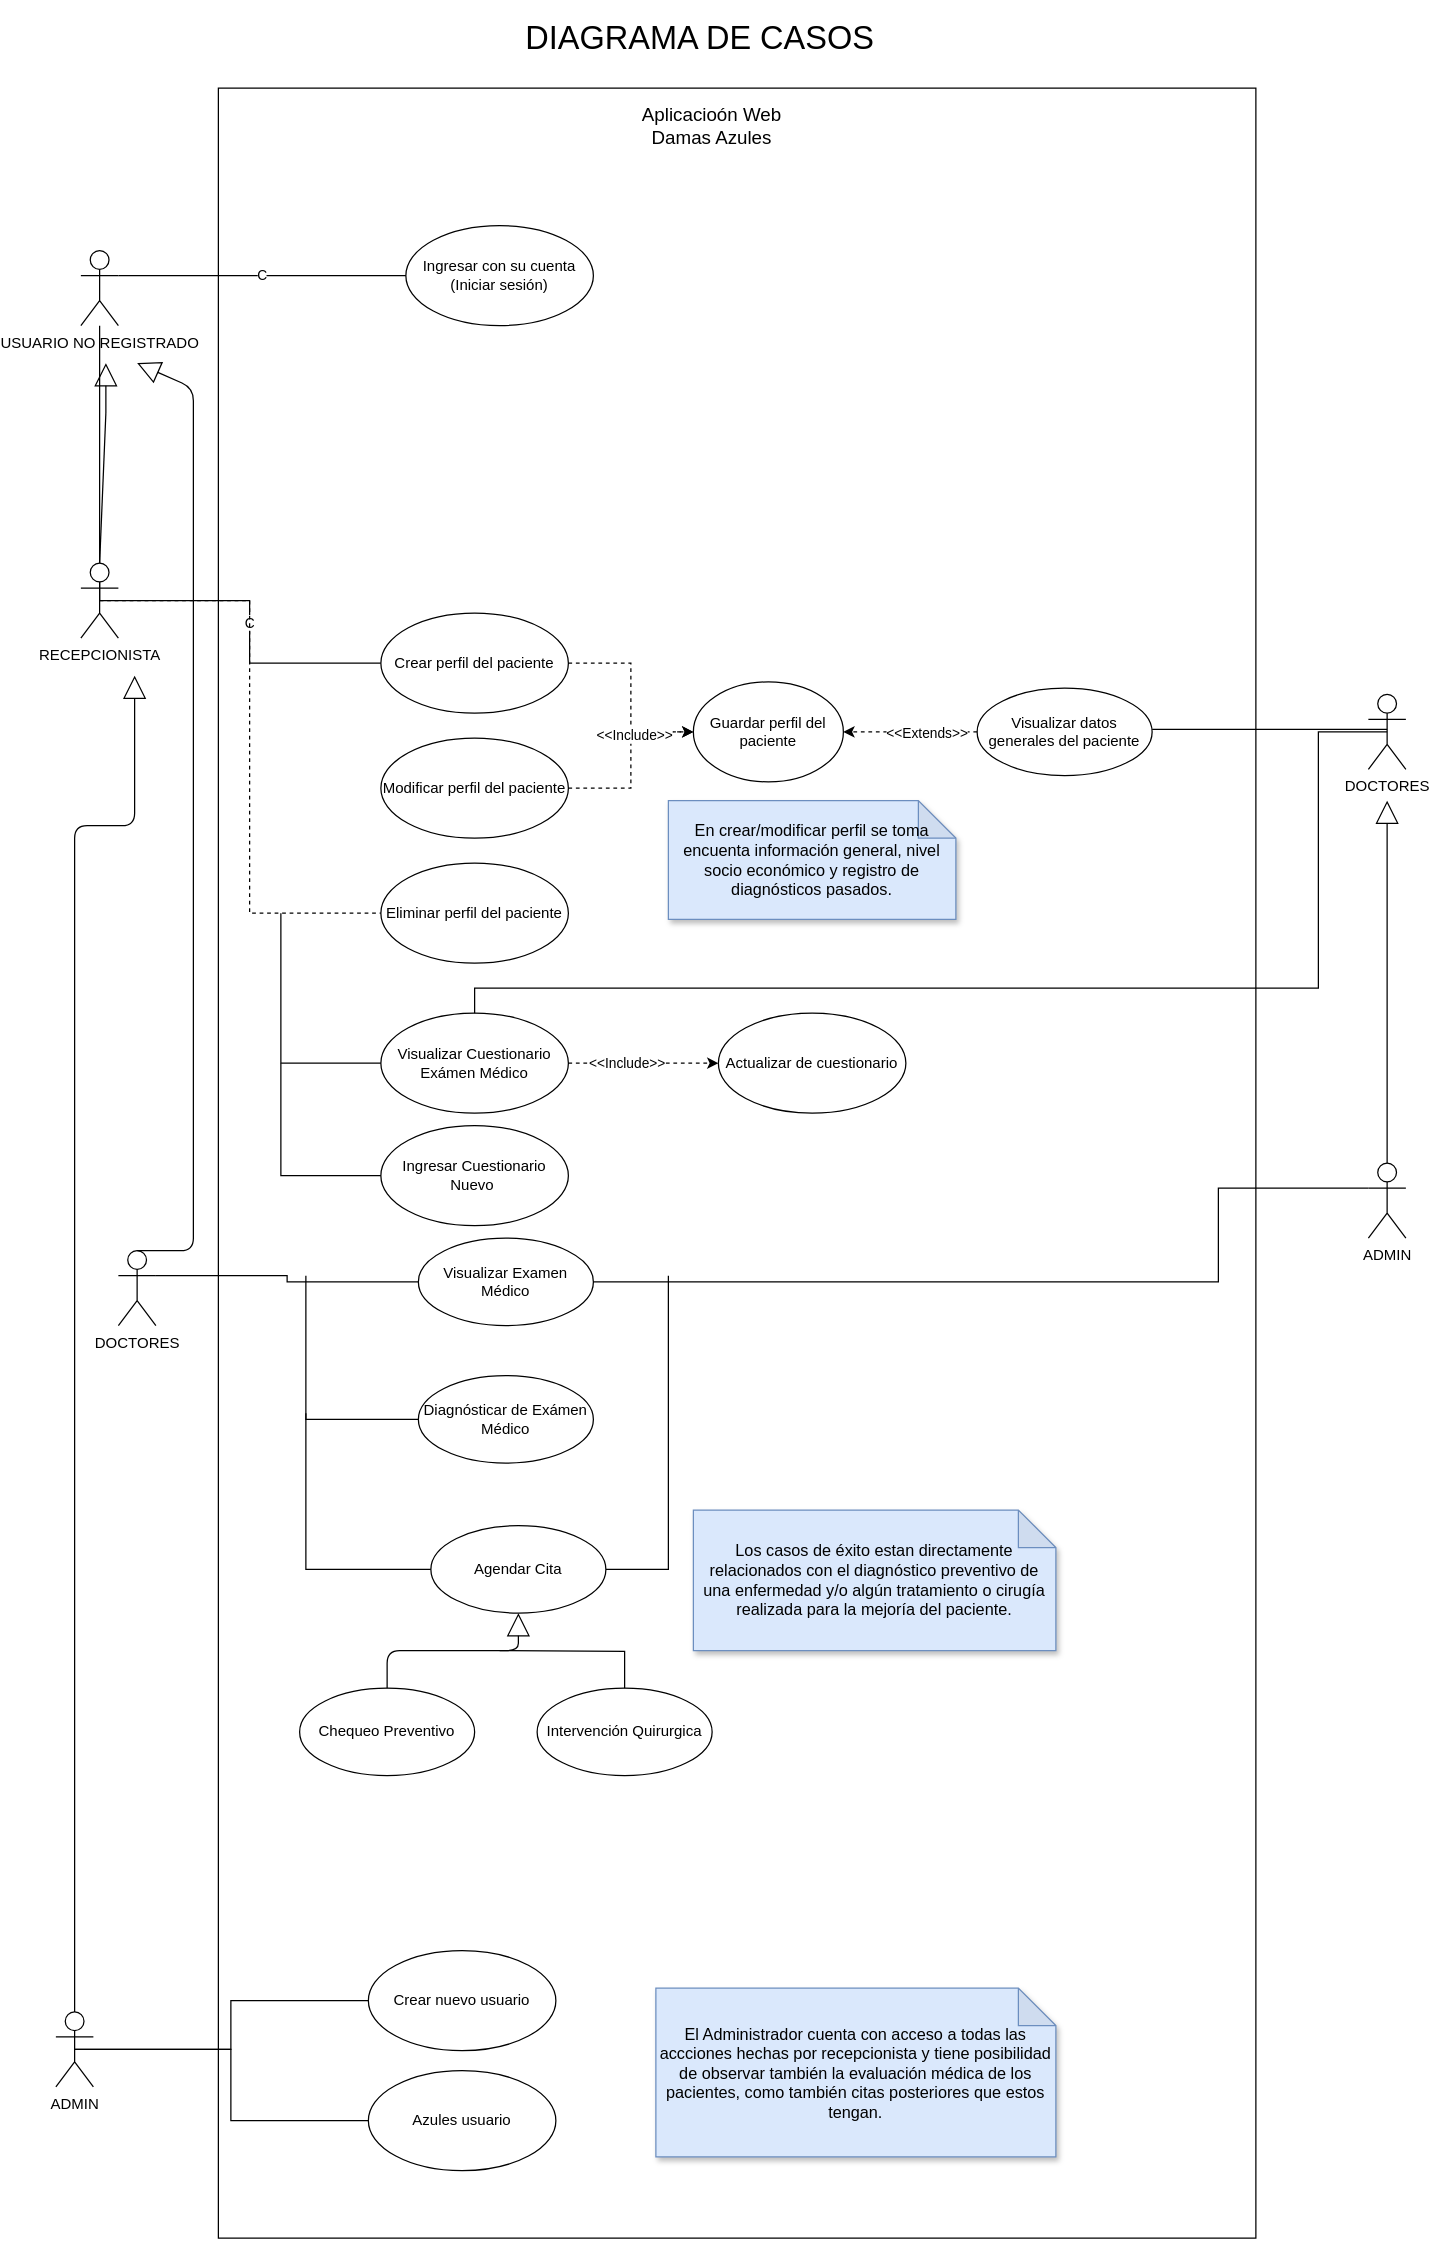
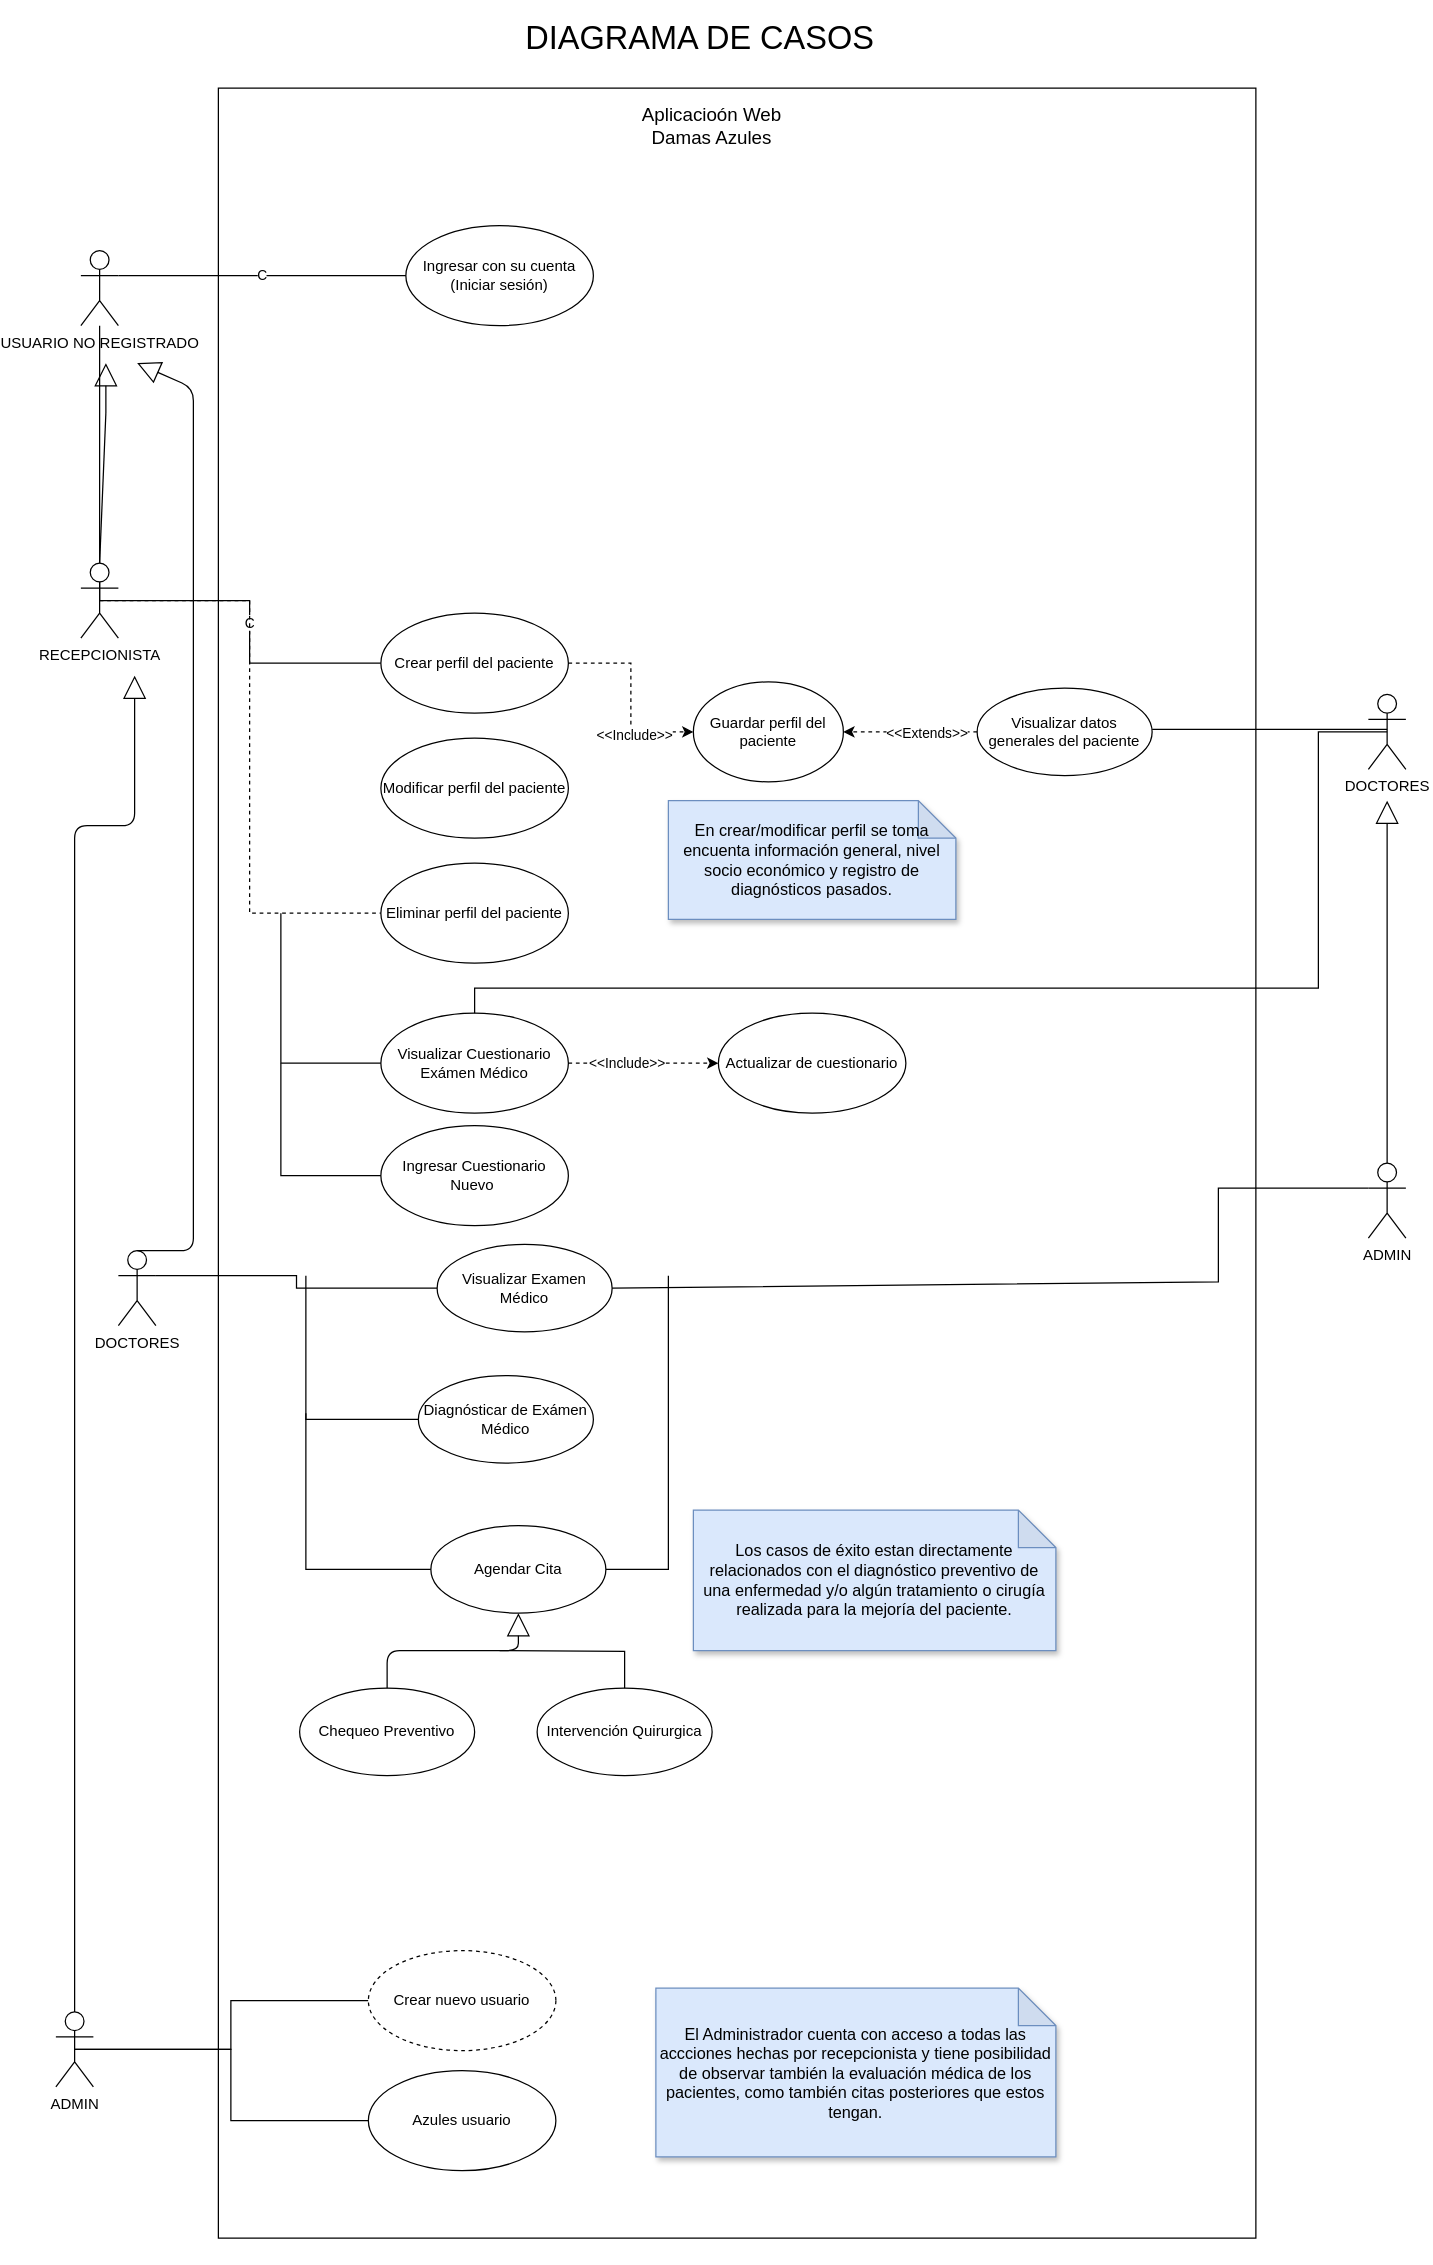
- <mxCell id="15" style="edgeStyle=orthogonalEdgeStyle;rounded=0;orthogonalLoop=1;jettySize=auto;html=1;exitX=1;exitY=0.5;exitDx=0;exitDy=0;entryX=0;entryY=0.5;entryDx=0;entryDy=0;dashed=1;endArrow=classic;endFill=1;" parent="1" source="17" target="24" edge="1"><mxGeometry relative="1" as="geometry" /></mxCell>
- <mxCell id="16" value="Include" style="edgeLabel;html=1;align=center;verticalAlign=middle;resizable=0;points=[];" parent="15" connectable="0" vertex="1"><mxGeometry x="0.327" y="-1" relative="1" as="geometry"><mxPoint as="offset" /></mxGeometry></mxCell>
- <mxCell id="32" value="Visualizar Examen Médico" style="ellipse;whiteSpace=wrap;html=1;" parent="1" vertex="1"><mxGeometry x="310" y="990" width="140" height="70" as="geometry" /></mxCell>
+ <mxCell id="32" value="Visualizar Examen Médico" style="ellipse;whiteSpace=wrap;html=1;" parent="1" vertex="1"><mxGeometry x="325" y="995" width="140" height="70" as="geometry" /></mxCell>
- <mxCell id="23" value="Crear nuevo usuario" style="ellipse;whiteSpace=wrap;html=1;" parent="1" vertex="1"><mxGeometry x="270" y="1560" width="150" height="80" as="geometry" /></mxCell>
+ <mxCell id="23" value="Crear nuevo usuario" style="ellipse;whiteSpace=wrap;html=1;dashed=1;" parent="1" vertex="1"><mxGeometry x="270" y="1560" width="150" height="80" as="geometry" /></mxCell>
